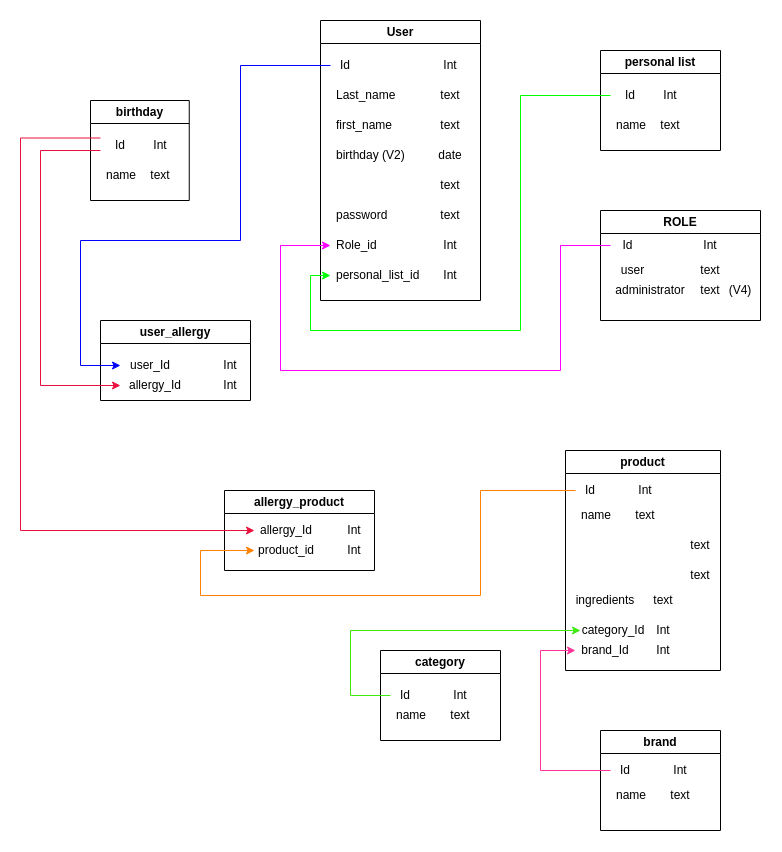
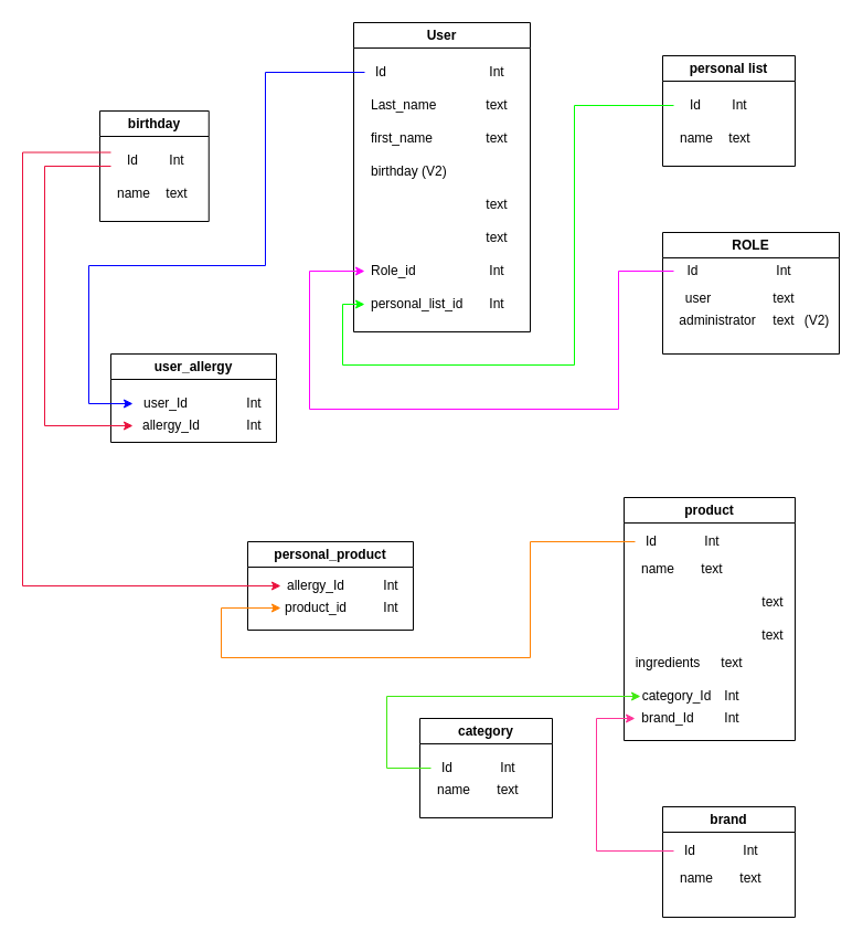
- <mxCell id="11" value="date" style="text;html=1;strokeColor=none;fillColor=none;align=center;verticalAlign=middle;whiteSpace=wrap;rounded=0;" parent="2" vertex="1"><mxGeometry x="100" y="120" width="60" height="30" as="geometry" /></mxCell>
- <mxCell id="6" value="password" style="text;strokeColor=none;fillColor=none;align=left;verticalAlign=middle;spacingLeft=4;spacingRight=4;overflow=hidden;points=[[0,0.5],[1,0.5]];portConstraint=eastwest;rotatable=0;whiteSpace=wrap;html=1;" parent="2" vertex="1"><mxGeometry x="10" y="180" width="70" height="30" as="geometry" /></mxCell>
- <mxCell id="30" value="(V4)" style="text;html=1;strokeColor=none;fillColor=none;align=center;verticalAlign=middle;whiteSpace=wrap;rounded=0;" parent="23" vertex="1"><mxGeometry x="120" y="70" width="40" height="20" as="geometry" /></mxCell>
+ <mxCell id="30" value="(V2)" style="text;html=1;strokeColor=none;fillColor=none;align=center;verticalAlign=middle;whiteSpace=wrap;rounded=0;" parent="23" vertex="1"><mxGeometry x="120" y="70" width="40" height="20" as="geometry" /></mxCell>
- <mxCell id="63" value="allergy_product" style="swimlane;whiteSpace=wrap;html=1;startSize=23;" parent="1" vertex="1"><mxGeometry x="224" y="490" width="150" height="80" as="geometry" /></mxCell>
+ <mxCell id="63" value="personal_product" style="swimlane;whiteSpace=wrap;html=1;startSize=23;" parent="1" vertex="1"><mxGeometry x="224" y="490" width="150" height="80" as="geometry" /></mxCell>
